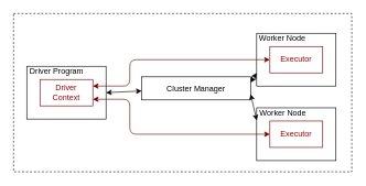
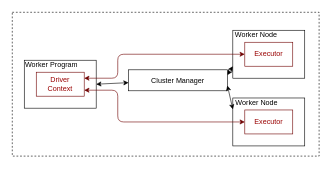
- <mxCell id="5" value="Driver Program" style="text;html=1;strokeColor=none;fillColor=none;align=center;verticalAlign=middle;whiteSpace=wrap;rounded=0;" parent="1" vertex="1"><mxGeometry x="38" y="98" width="95" height="20" as="geometry" /></mxCell>
+ <mxCell id="5" value="Worker Program" style="text;html=1;strokeColor=none;fillColor=none;align=center;verticalAlign=middle;whiteSpace=wrap;rounded=0;" parent="1" vertex="1"><mxGeometry x="38" y="98" width="95" height="20" as="geometry" /></mxCell>
